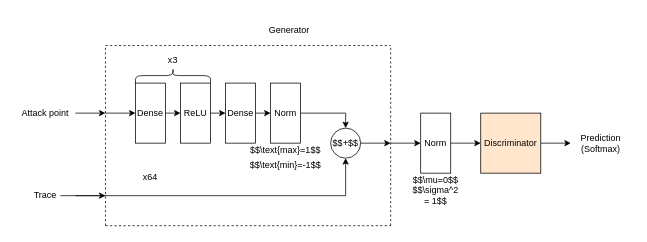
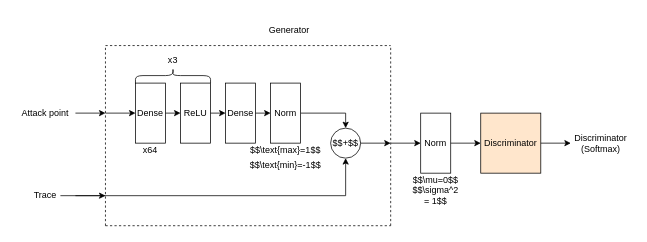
- <mxCell id="8" value="Prediction (Softmax)" style="text;html=1;strokeColor=none;fillColor=none;align=center;verticalAlign=middle;whiteSpace=wrap;rounded=0;" parent="1" vertex="1"><mxGeometry x="760" y="170" width="80" height="40" as="geometry" /></mxCell>
+ <mxCell id="8" value="Discriminator (Softmax)" style="text;html=1;strokeColor=none;fillColor=none;align=center;verticalAlign=middle;whiteSpace=wrap;rounded=0;" parent="1" vertex="1"><mxGeometry x="760" y="170" width="80" height="40" as="geometry" /></mxCell>
- <mxCell id="19" value="x64" style="text;html=1;strokeColor=none;fillColor=none;align=center;verticalAlign=middle;whiteSpace=wrap;rounded=0;" parent="1" vertex="1"><mxGeometry x="180" y="225" width="40" height="20" as="geometry" /></mxCell>
+ <mxCell id="19" value="x64" style="text;html=1;strokeColor=none;fillColor=none;align=center;verticalAlign=middle;whiteSpace=wrap;rounded=0;" parent="1" vertex="1"><mxGeometry x="180" y="190" width="40" height="20" as="geometry" /></mxCell>
